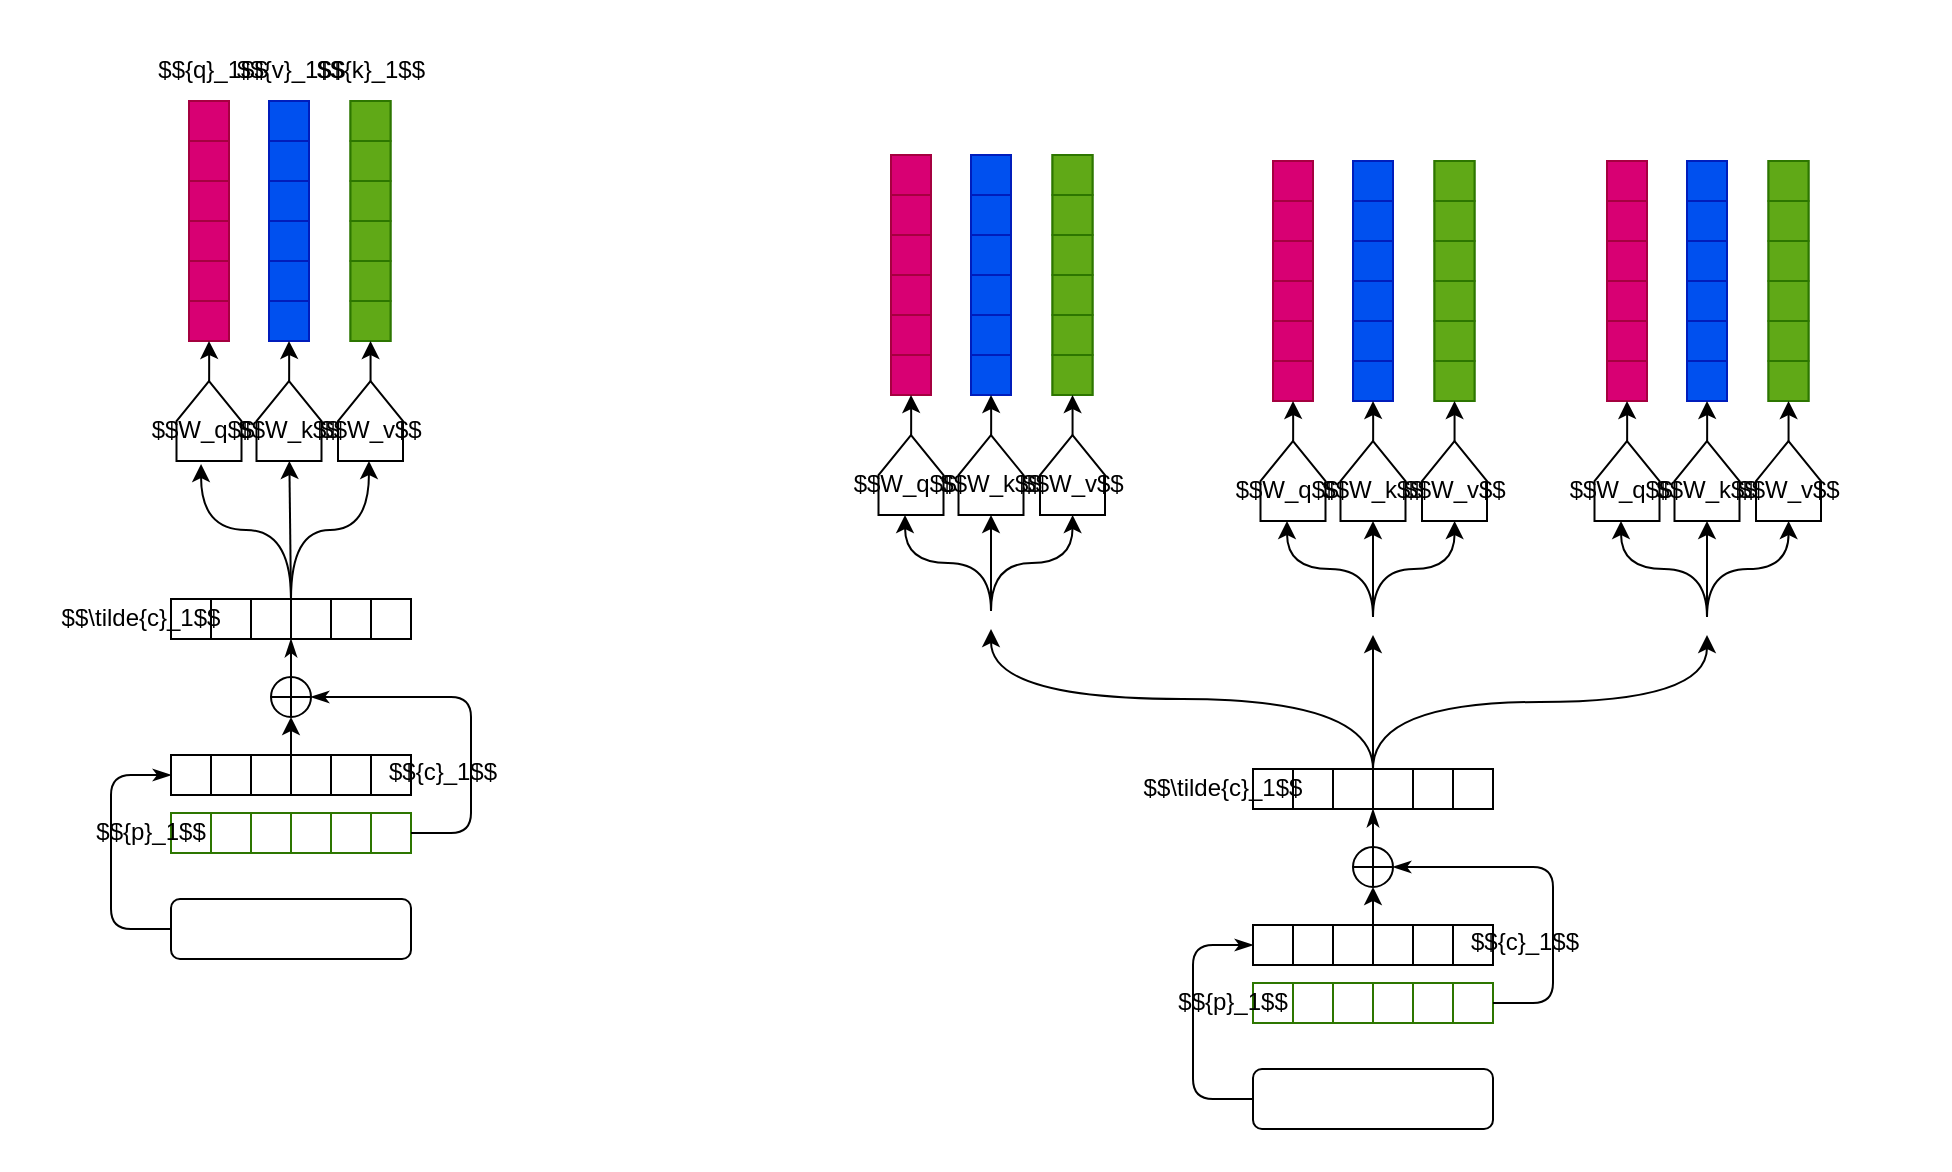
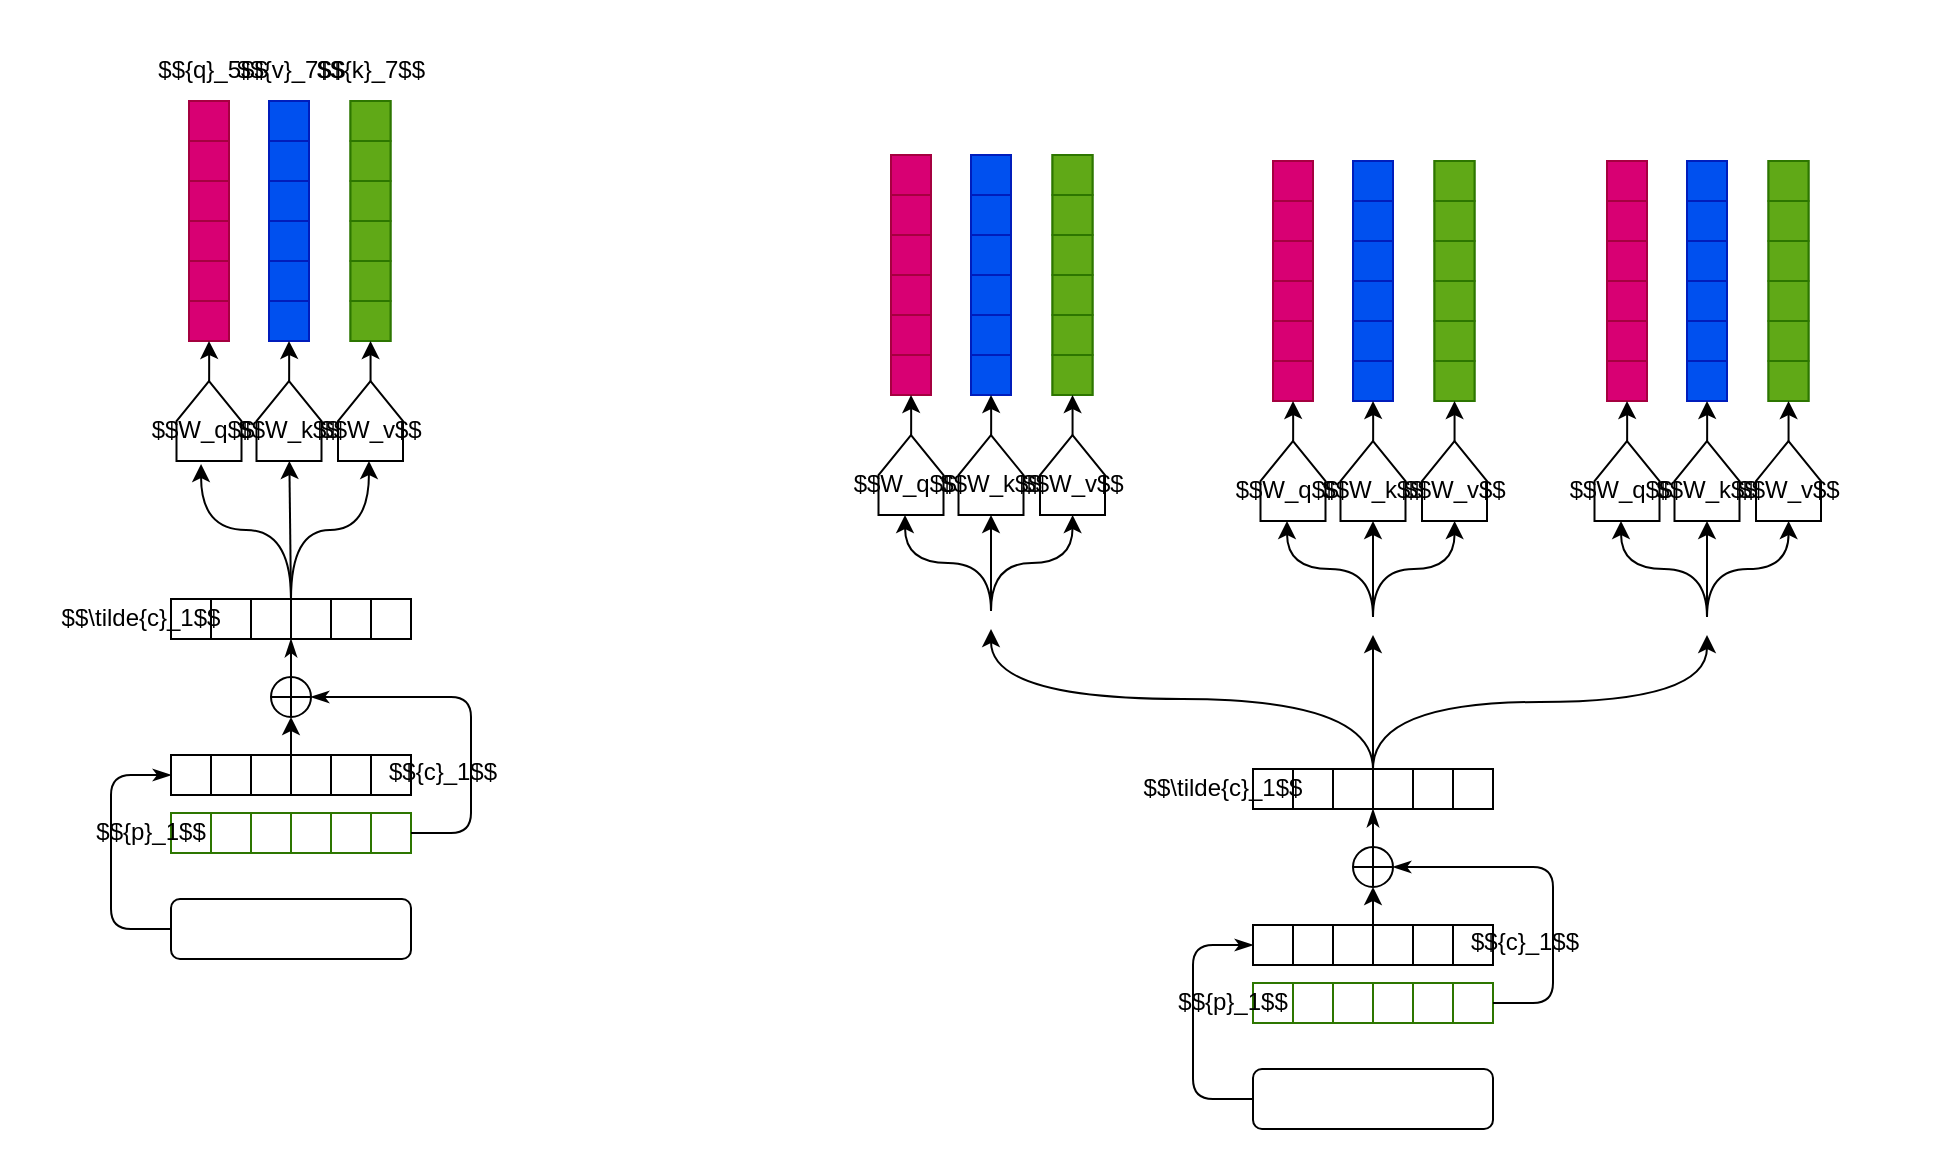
- <mxCell id="68" value="$${q}_1$$" style="text;align=center;verticalAlign=middle;resizable=0;points=[];autosize=1;strokeColor=none;fillColor=none;html=1;" vertex="1" parent="1"><mxGeometry x="66" y="20" width="80" height="30" as="geometry" /></mxCell>
+ <mxCell id="68" value="$${q}_5$$" style="text;align=center;verticalAlign=middle;resizable=0;points=[];autosize=1;strokeColor=none;fillColor=none;html=1;" vertex="1" parent="1"><mxGeometry x="66" y="20" width="80" height="30" as="geometry" /></mxCell>
- <mxCell id="211" value="$${v}_1$$" style="text;align=center;verticalAlign=middle;resizable=0;points=[];autosize=1;strokeColor=none;fillColor=none;html=1;" vertex="1" parent="1"><mxGeometry x="105" y="20" width="80" height="30" as="geometry" /></mxCell>
+ <mxCell id="211" value="$${v}_7$$" style="text;align=center;verticalAlign=middle;resizable=0;points=[];autosize=1;strokeColor=none;fillColor=none;html=1;" vertex="1" parent="1"><mxGeometry x="105" y="20" width="80" height="30" as="geometry" /></mxCell>
- <mxCell id="210" value="$${k}_1$$" style="text;align=center;verticalAlign=middle;resizable=0;points=[];autosize=1;strokeColor=none;fillColor=none;html=1;" vertex="1" parent="1"><mxGeometry x="144.75" y="20" width="80" height="30" as="geometry" /></mxCell>
+ <mxCell id="210" value="$${k}_7$$" style="text;align=center;verticalAlign=middle;resizable=0;points=[];autosize=1;strokeColor=none;fillColor=none;html=1;" vertex="1" parent="1"><mxGeometry x="144.75" y="20" width="80" height="30" as="geometry" /></mxCell>
